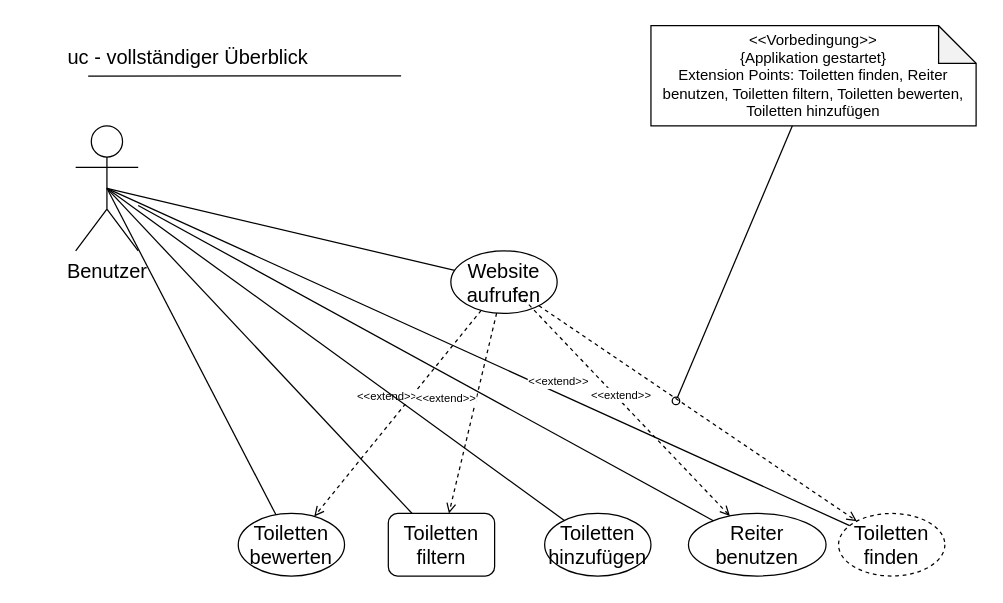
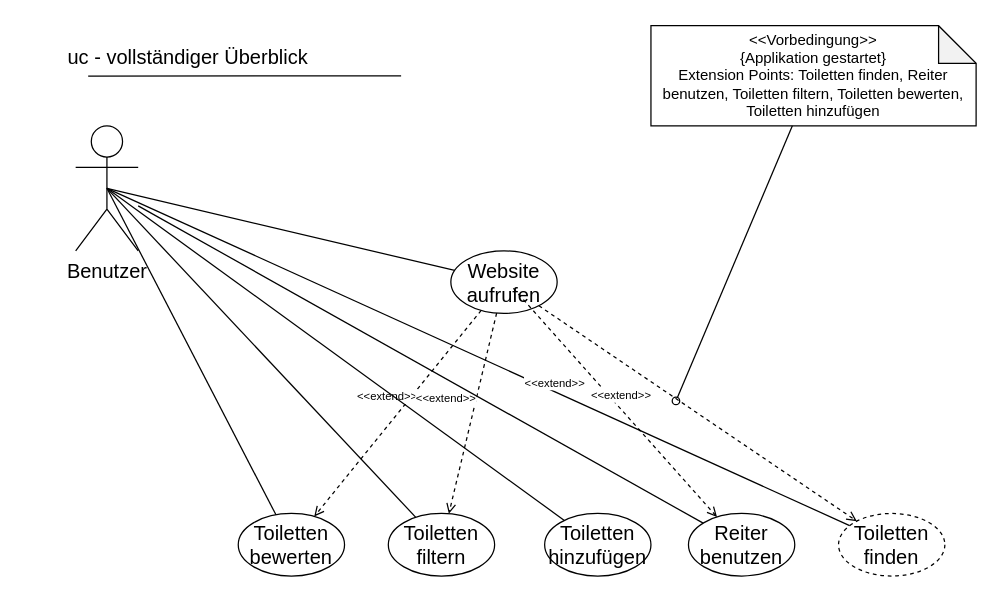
- <mxCell id="7" value="Toiletten filtern" style="whiteSpace=wrap;html=1;fontSize=16;verticalAlign=top;rounded=1;" parent="1" vertex="1"><mxGeometry x="310" y="410" width="85" height="50" as="geometry" /></mxCell>
+ <mxCell id="7" value="Toiletten filtern" style="ellipse;whiteSpace=wrap;html=1;fontSize=16;verticalAlign=top;" parent="1" vertex="1"><mxGeometry x="310" y="410" width="85" height="50" as="geometry" /></mxCell>
- <mxCell id="9" value="Reiter benutzen" style="ellipse;whiteSpace=wrap;html=1;fontSize=16;verticalAlign=top;" parent="1" vertex="1"><mxGeometry x="550" y="410" width="110" height="50" as="geometry" /></mxCell>
+ <mxCell id="9" value="Reiter benutzen" style="ellipse;whiteSpace=wrap;html=1;fontSize=16;verticalAlign=top;" parent="1" vertex="1"><mxGeometry x="550" y="410" width="85" height="50" as="geometry" /></mxCell>
